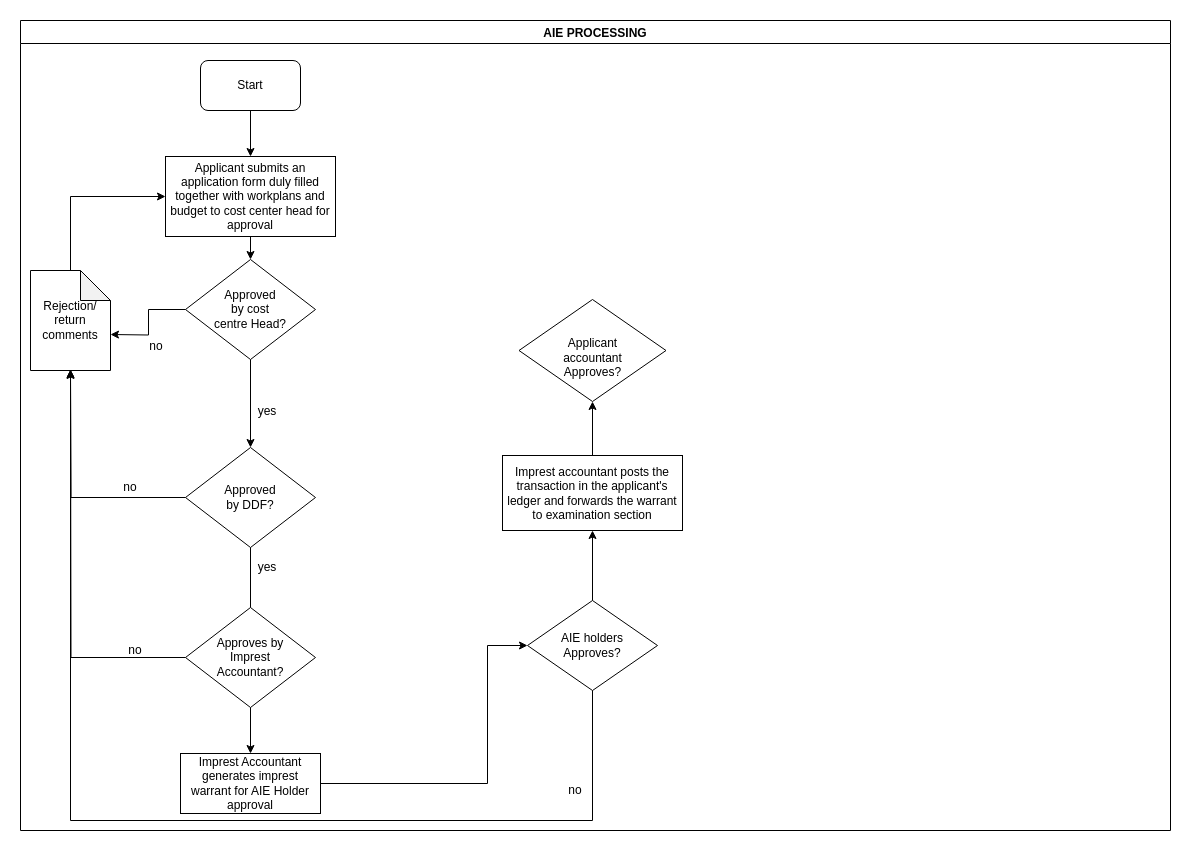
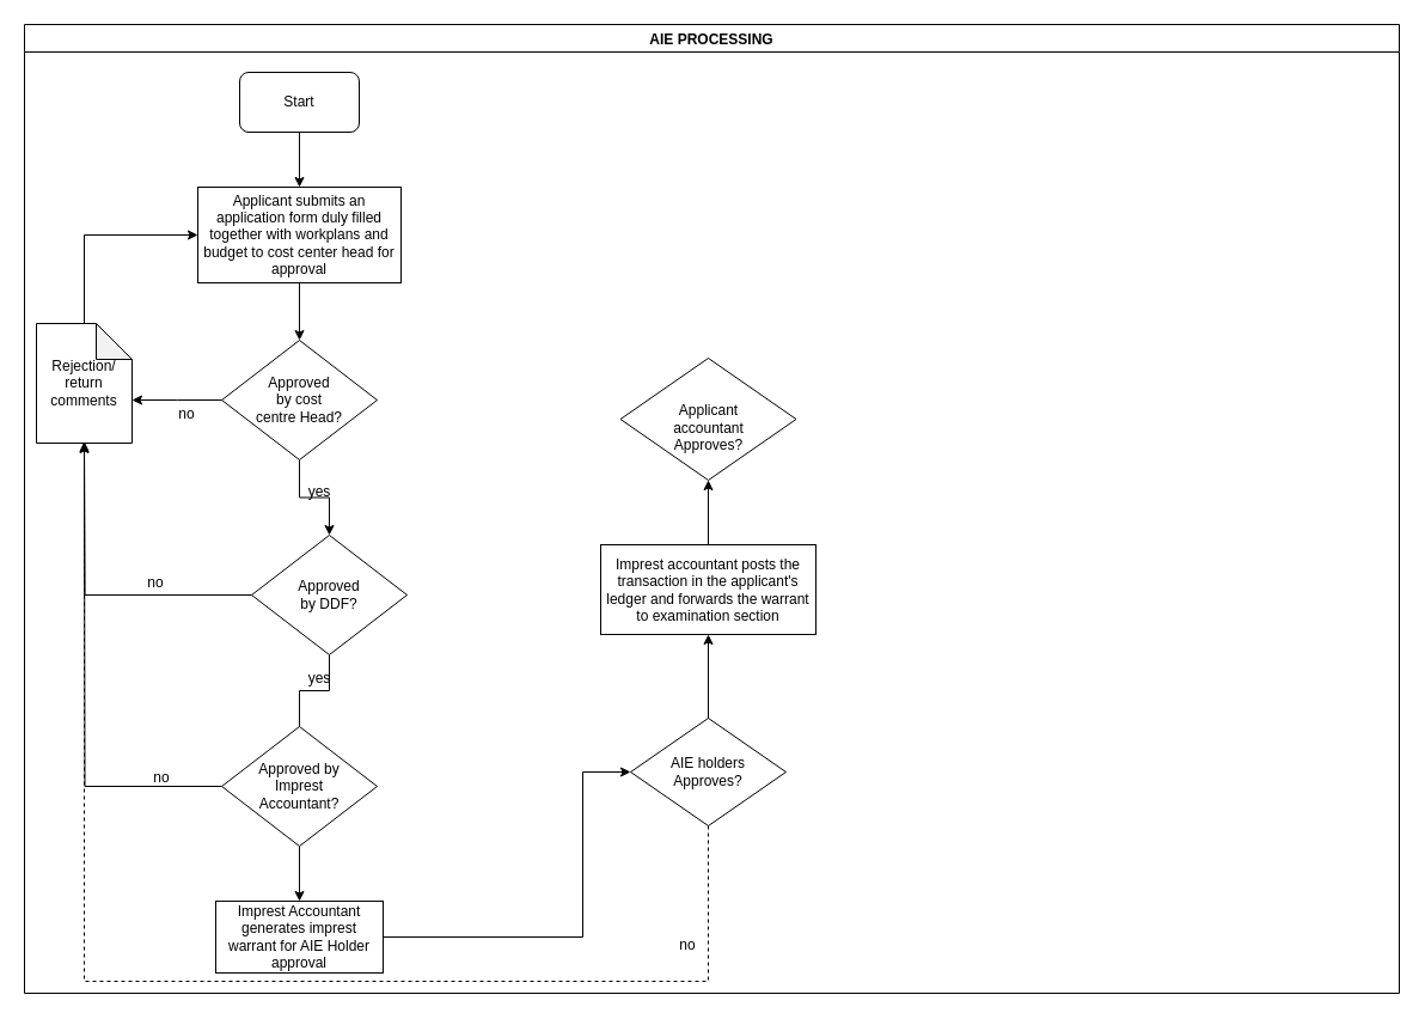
- <mxCell id="6" value="&lt;div&gt;Approved&lt;/div&gt;&lt;div&gt;by cost &lt;br&gt;&lt;/div&gt;&lt;div&gt;centre Head?&lt;/div&gt;" style="rhombus;whiteSpace=wrap;html=1;" vertex="1" parent="2"><mxGeometry x="165" y="239" width="130" height="100" as="geometry" /></mxCell>
+ <mxCell id="6" value="&lt;div&gt;Approved&lt;/div&gt;&lt;div&gt;by cost &lt;br&gt;&lt;/div&gt;&lt;div&gt;centre Head?&lt;/div&gt;" style="rhombus;whiteSpace=wrap;html=1;" vertex="1" parent="2"><mxGeometry x="165" y="264" width="130" height="100" as="geometry" /></mxCell>
- <mxCell id="14" value="&lt;div&gt;Approved&lt;/div&gt;&lt;div&gt;by DDF?&lt;/div&gt;" style="rhombus;whiteSpace=wrap;html=1;" vertex="1" parent="2"><mxGeometry x="165" y="427" width="130" height="100" as="geometry" /></mxCell>
+ <mxCell id="14" value="&lt;div&gt;Approved&lt;/div&gt;&lt;div&gt;by DDF?&lt;/div&gt;" style="rhombus;whiteSpace=wrap;html=1;" vertex="1" parent="2"><mxGeometry x="190" y="427" width="130" height="100" as="geometry" /></mxCell>
- <mxCell id="17" value="&lt;div&gt;Approves by&lt;/div&gt;&lt;div&gt;Imprest &lt;br&gt;&lt;/div&gt;&lt;div&gt;Accountant?&lt;/div&gt;" style="rhombus;whiteSpace=wrap;html=1;" vertex="1" parent="2"><mxGeometry x="165" y="587" width="130" height="100" as="geometry" /></mxCell>
+ <mxCell id="17" value="&lt;div&gt;Approved by&lt;/div&gt;&lt;div&gt;Imprest &lt;br&gt;&lt;/div&gt;&lt;div&gt;Accountant?&lt;/div&gt;" style="rhombus;whiteSpace=wrap;html=1;" vertex="1" parent="2"><mxGeometry x="165" y="587" width="130" height="100" as="geometry" /></mxCell>
- <mxCell id="26" value="" style="edgeStyle=orthogonalEdgeStyle;rounded=0;orthogonalLoop=1;jettySize=auto;html=1;entryX=0.5;entryY=1;entryDx=0;entryDy=0;entryPerimeter=0;exitX=0.5;exitY=1;exitDx=0;exitDy=0;" edge="1" parent="2" source="24" target="10"><mxGeometry relative="1" as="geometry"><mxPoint x="635" y="765" as="targetPoint" /><Array as="points"><mxPoint x="572" y="800" /><mxPoint x="50" y="800" /></Array></mxGeometry></mxCell>
+ <mxCell id="26" value="" style="edgeStyle=orthogonalEdgeStyle;rounded=0;orthogonalLoop=1;jettySize=auto;html=1;entryX=0.5;entryY=1;entryDx=0;entryDy=0;entryPerimeter=0;exitX=0.5;exitY=1;exitDx=0;exitDy=0;dashed=1;" edge="1" parent="2" source="24" target="10"><mxGeometry relative="1" as="geometry"><mxPoint x="635" y="765" as="targetPoint" /><Array as="points"><mxPoint x="572" y="800" /><mxPoint x="50" y="800" /></Array></mxGeometry></mxCell>
